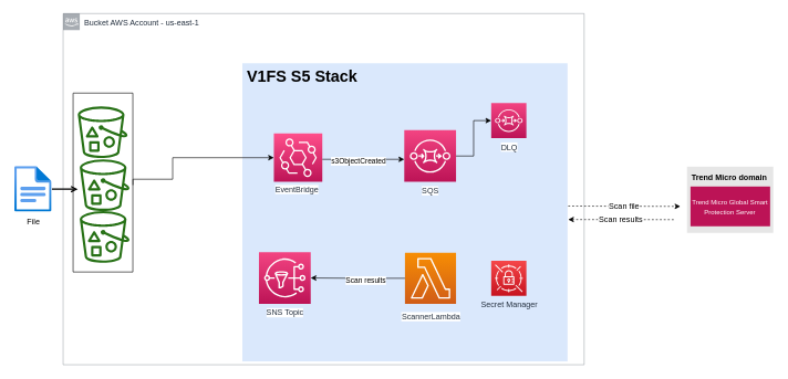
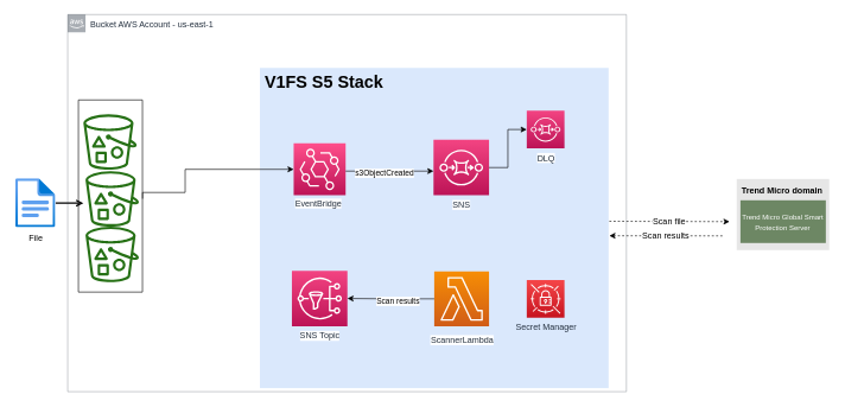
- <mxCell id="17" value="SQS" style="outlineConnect=0;fontColor=#232F3E;gradientColor=#F34482;gradientDirection=north;fillColor=#BC1356;strokeColor=#ffffff;dashed=0;verticalLabelPosition=bottom;verticalAlign=top;align=center;html=1;fontSize=12;fontStyle=0;aspect=fixed;shape=mxgraph.aws4.resourceIcon;resIcon=mxgraph.aws4.sqs;labelBackgroundColor=#ffffff;" parent="16" vertex="1"><mxGeometry x="244" y="101" width="78" height="78" as="geometry" /></mxCell>
+ <mxCell id="17" value="SNS" style="outlineConnect=0;fontColor=#232F3E;gradientColor=#F34482;gradientDirection=north;fillColor=#BC1356;strokeColor=#ffffff;dashed=0;verticalLabelPosition=bottom;verticalAlign=top;align=center;html=1;fontSize=12;fontStyle=0;aspect=fixed;shape=mxgraph.aws4.resourceIcon;resIcon=mxgraph.aws4.sqs;labelBackgroundColor=#ffffff;" parent="16" vertex="1"><mxGeometry x="244" y="101" width="78" height="78" as="geometry" /></mxCell>
- <mxCell id="14" value="&lt;font style=&quot;font-size: 10px;&quot;&gt;Trend Micro Global Smart Protection Server&lt;/font&gt;" style="rounded=0;whiteSpace=wrap;html=1;labelBackgroundColor=none;fontSize=12;fillColor=#bc1356;strokeColor=none;fontColor=#ffffff;align=center;" parent="1" vertex="1"><mxGeometry x="1039.25" y="281" width="120" height="60" as="geometry" /></mxCell>
+ <mxCell id="14" value="&lt;font style=&quot;font-size: 10px;&quot;&gt;Trend Micro Global Smart Protection Server&lt;/font&gt;" style="rounded=0;whiteSpace=wrap;html=1;labelBackgroundColor=none;fontSize=12;fillColor=#6d8764;strokeColor=none;fontColor=#ffffff;align=center;" parent="1" vertex="1"><mxGeometry x="1039.25" y="281" width="120" height="60" as="geometry" /></mxCell>
- <mxCell id="20" value="SNS Topic" style="outlineConnect=0;fontColor=#232F3E;gradientColor=#F34482;gradientDirection=north;fillColor=#BC1356;strokeColor=#ffffff;dashed=0;verticalLabelPosition=bottom;verticalAlign=top;align=center;html=1;fontSize=12;fontStyle=0;aspect=fixed;shape=mxgraph.aws4.resourceIcon;resIcon=mxgraph.aws4.sns;labelBackgroundColor=#ffffff;" parent="16" vertex="1"><mxGeometry x="25" y="285" width="78" height="78" as="geometry" /></mxCell>
+ <mxCell id="20" value="SNS Topic" style="outlineConnect=0;fontColor=#232F3E;gradientColor=#F34482;gradientDirection=north;fillColor=#BC1356;strokeColor=#ffffff;dashed=0;verticalLabelPosition=bottom;verticalAlign=top;align=center;html=1;fontSize=12;fontStyle=0;aspect=fixed;shape=mxgraph.aws4.resourceIcon;resIcon=mxgraph.aws4.sns;labelBackgroundColor=#ffffff;" parent="16" vertex="1"><mxGeometry x="45" y="285" width="78" height="78" as="geometry" /></mxCell>
